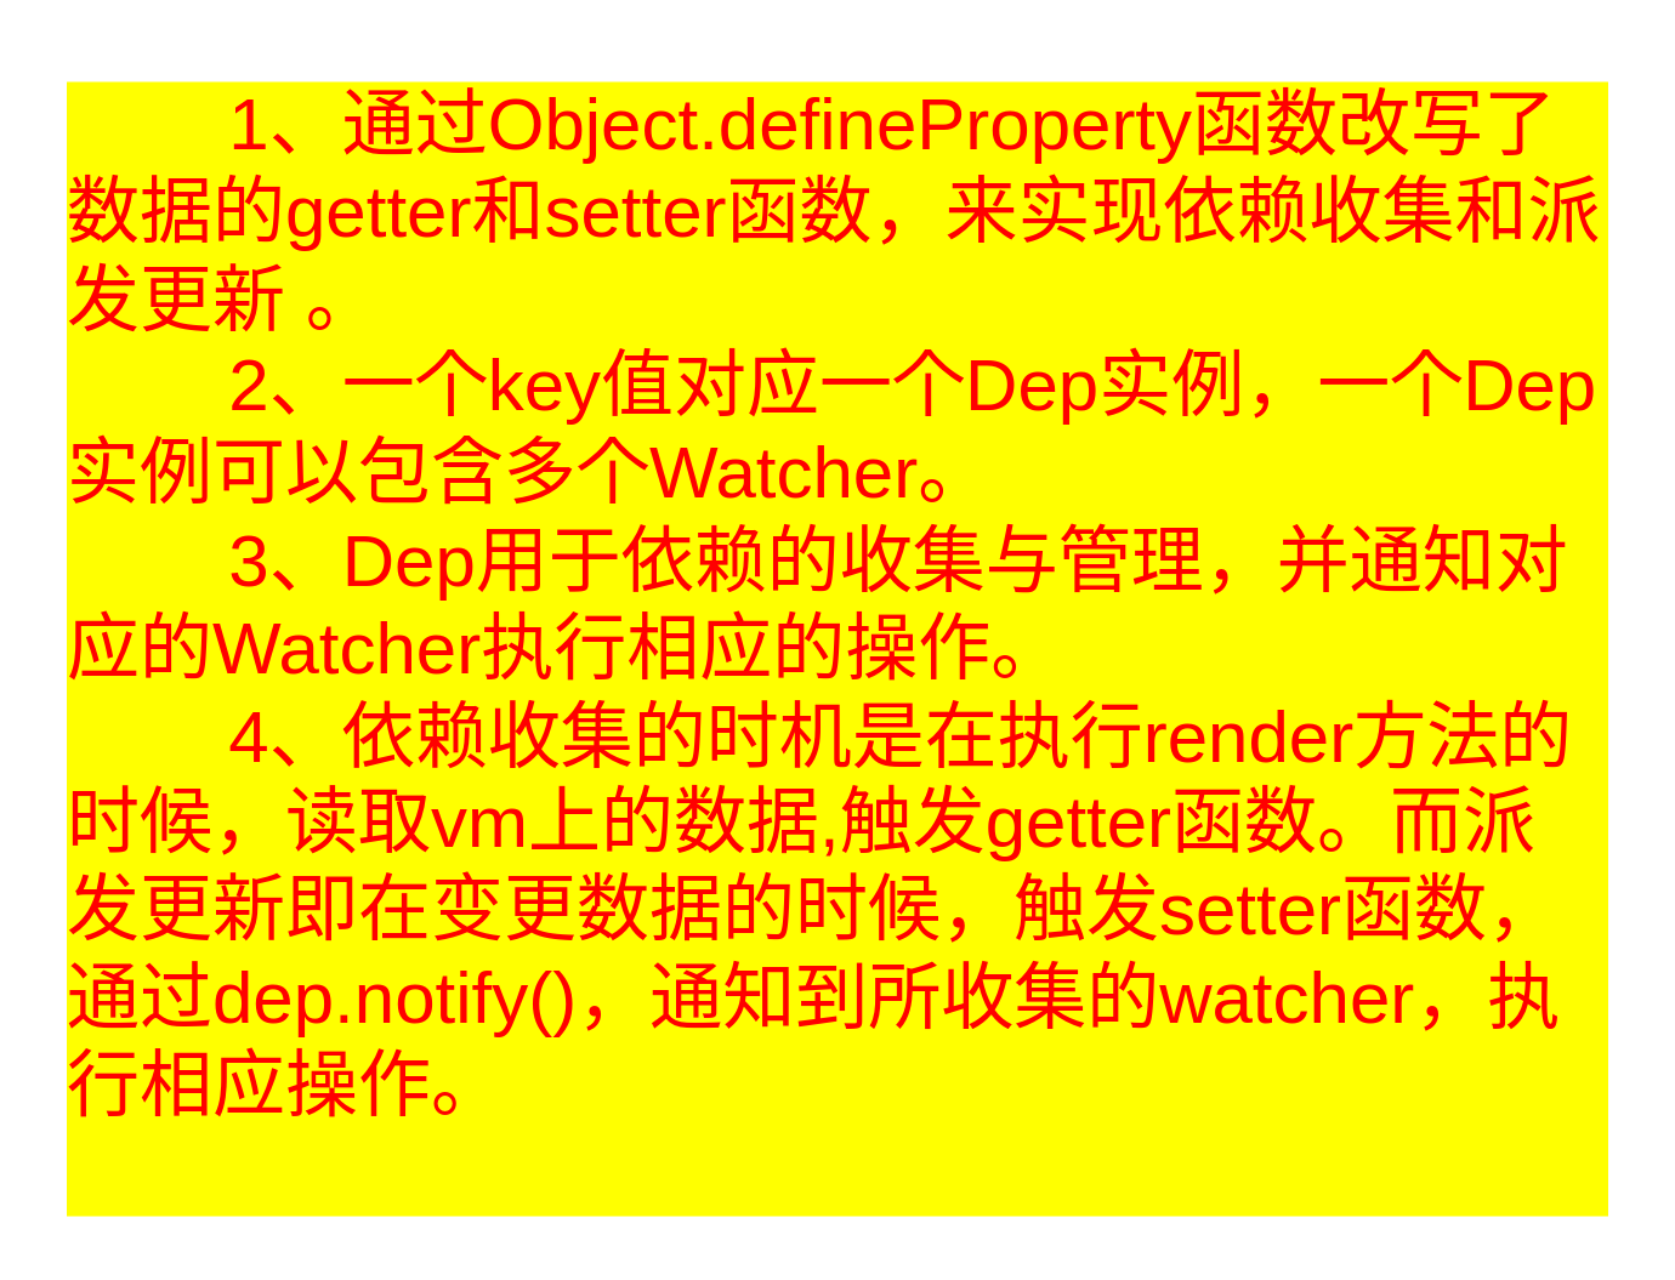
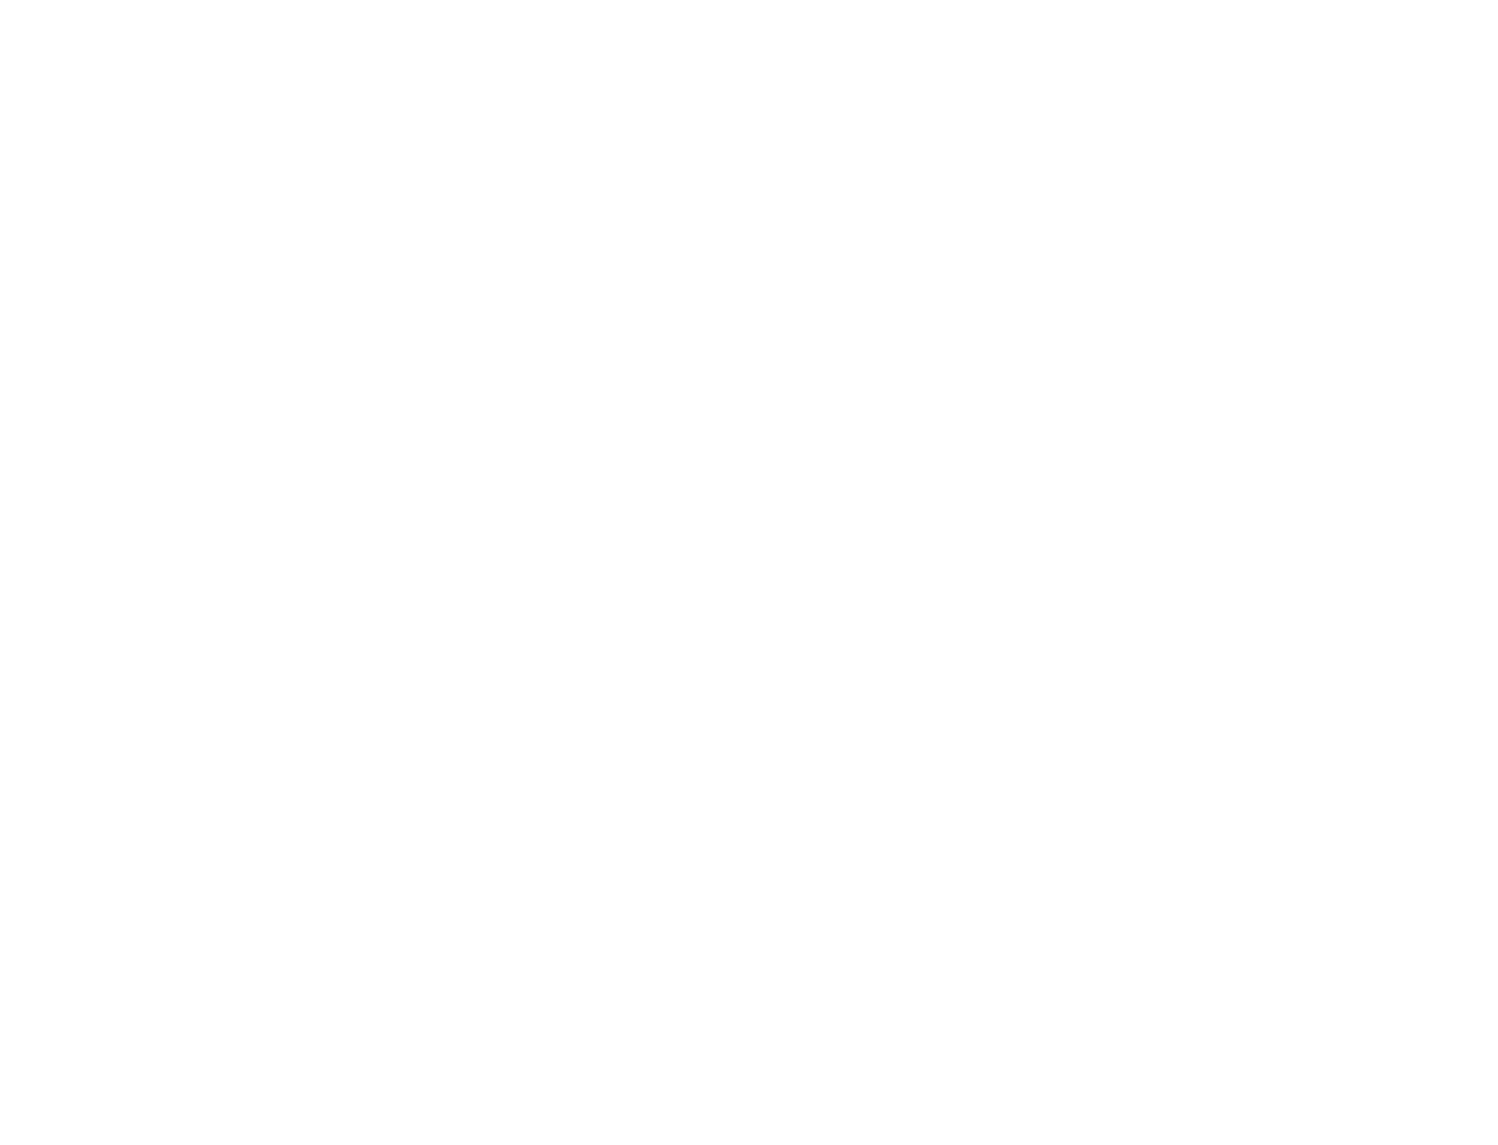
- <mxCell id="2" value="&lt;div style=&quot;border-color: rgb(0, 0, 0); color: rgb(255, 0, 0); font-family: Helvetica; font-style: normal; font-variant-ligatures: normal; font-variant-caps: normal; font-weight: 400; letter-spacing: normal; orphans: 2; text-align: left; text-indent: 0px; text-transform: none; widows: 2; word-spacing: 0px; -webkit-text-stroke-width: 0px; text-decoration-thickness: initial; text-decoration-style: initial; text-decoration-color: initial; font-size: 12px;&quot;&gt;&lt;/div&gt;&lt;font color=&quot;#ff0000&quot;&gt;&lt;div style=&quot;&quot;&gt;&lt;span style=&quot;font-size: 24px;&quot;&gt;&lt;span style=&quot;white-space: pre;&quot;&gt;&#09;&lt;/span&gt;1、通过Object.defineProperty函数改写了数据的getter和setter函数，来实现依赖收集和派发更新 。&lt;/span&gt;&lt;/div&gt;&lt;div style=&quot;&quot;&gt;&lt;span style=&quot;font-size: 24px;&quot;&gt;&lt;span style=&quot;white-space: pre;&quot;&gt;&#09;&lt;/span&gt;2、一个key值对应一个Dep实例，一个Dep实例可以包含多个Watcher。&lt;/span&gt;&lt;/div&gt;&lt;div style=&quot;&quot;&gt;&lt;span style=&quot;font-size: 24px;&quot;&gt;&lt;span style=&quot;white-space: pre;&quot;&gt;&#09;&lt;/span&gt;3、Dep用于依赖的收集与管理，并通知对应的Watcher执行相应的操作。&lt;/span&gt;&lt;/div&gt;&lt;div style=&quot;&quot;&gt;&lt;span style=&quot;font-size: 24px;&quot;&gt;&lt;span style=&quot;white-space: pre;&quot;&gt;&#09;&lt;/span&gt;4、依赖收集的时机是在执行render方法的时候，读取vm上的数据,触发getter函数。而派发更新即在变更数据的时候，触发setter函数，通过dep.notify()，通知到所收集的watcher，执行相应操作。&lt;/span&gt;&lt;/div&gt;&lt;div style=&quot;font-size: 24px;&quot;&gt;&lt;br&gt;&lt;/div&gt;&lt;/font&gt;" style="text;whiteSpace=wrap;html=1;labelBackgroundColor=#FFFF00;" vertex="1" parent="1"><mxGeometry x="20" y="20" width="510" height="380" as="geometry" /></mxCell>
